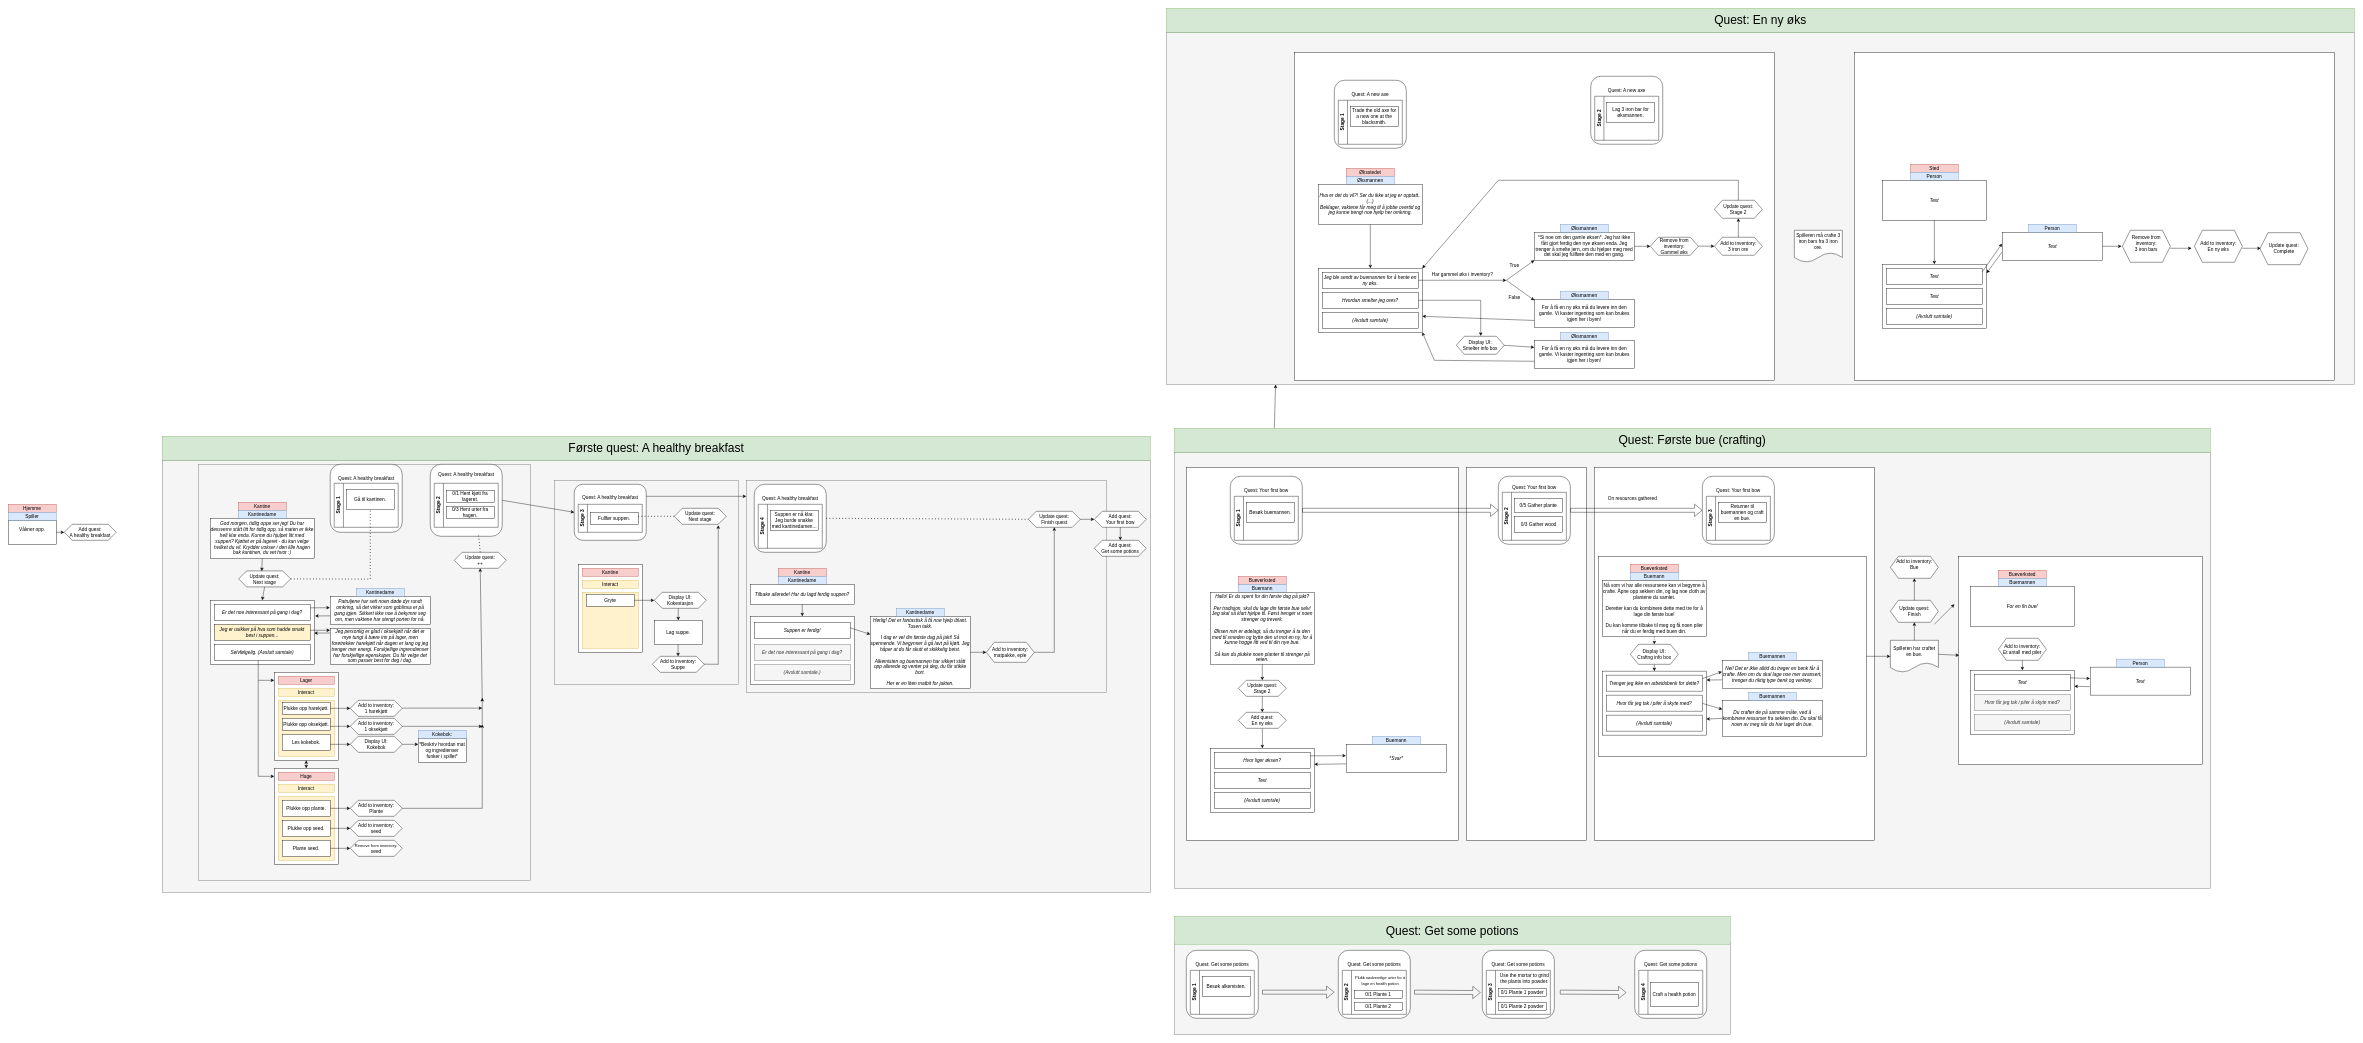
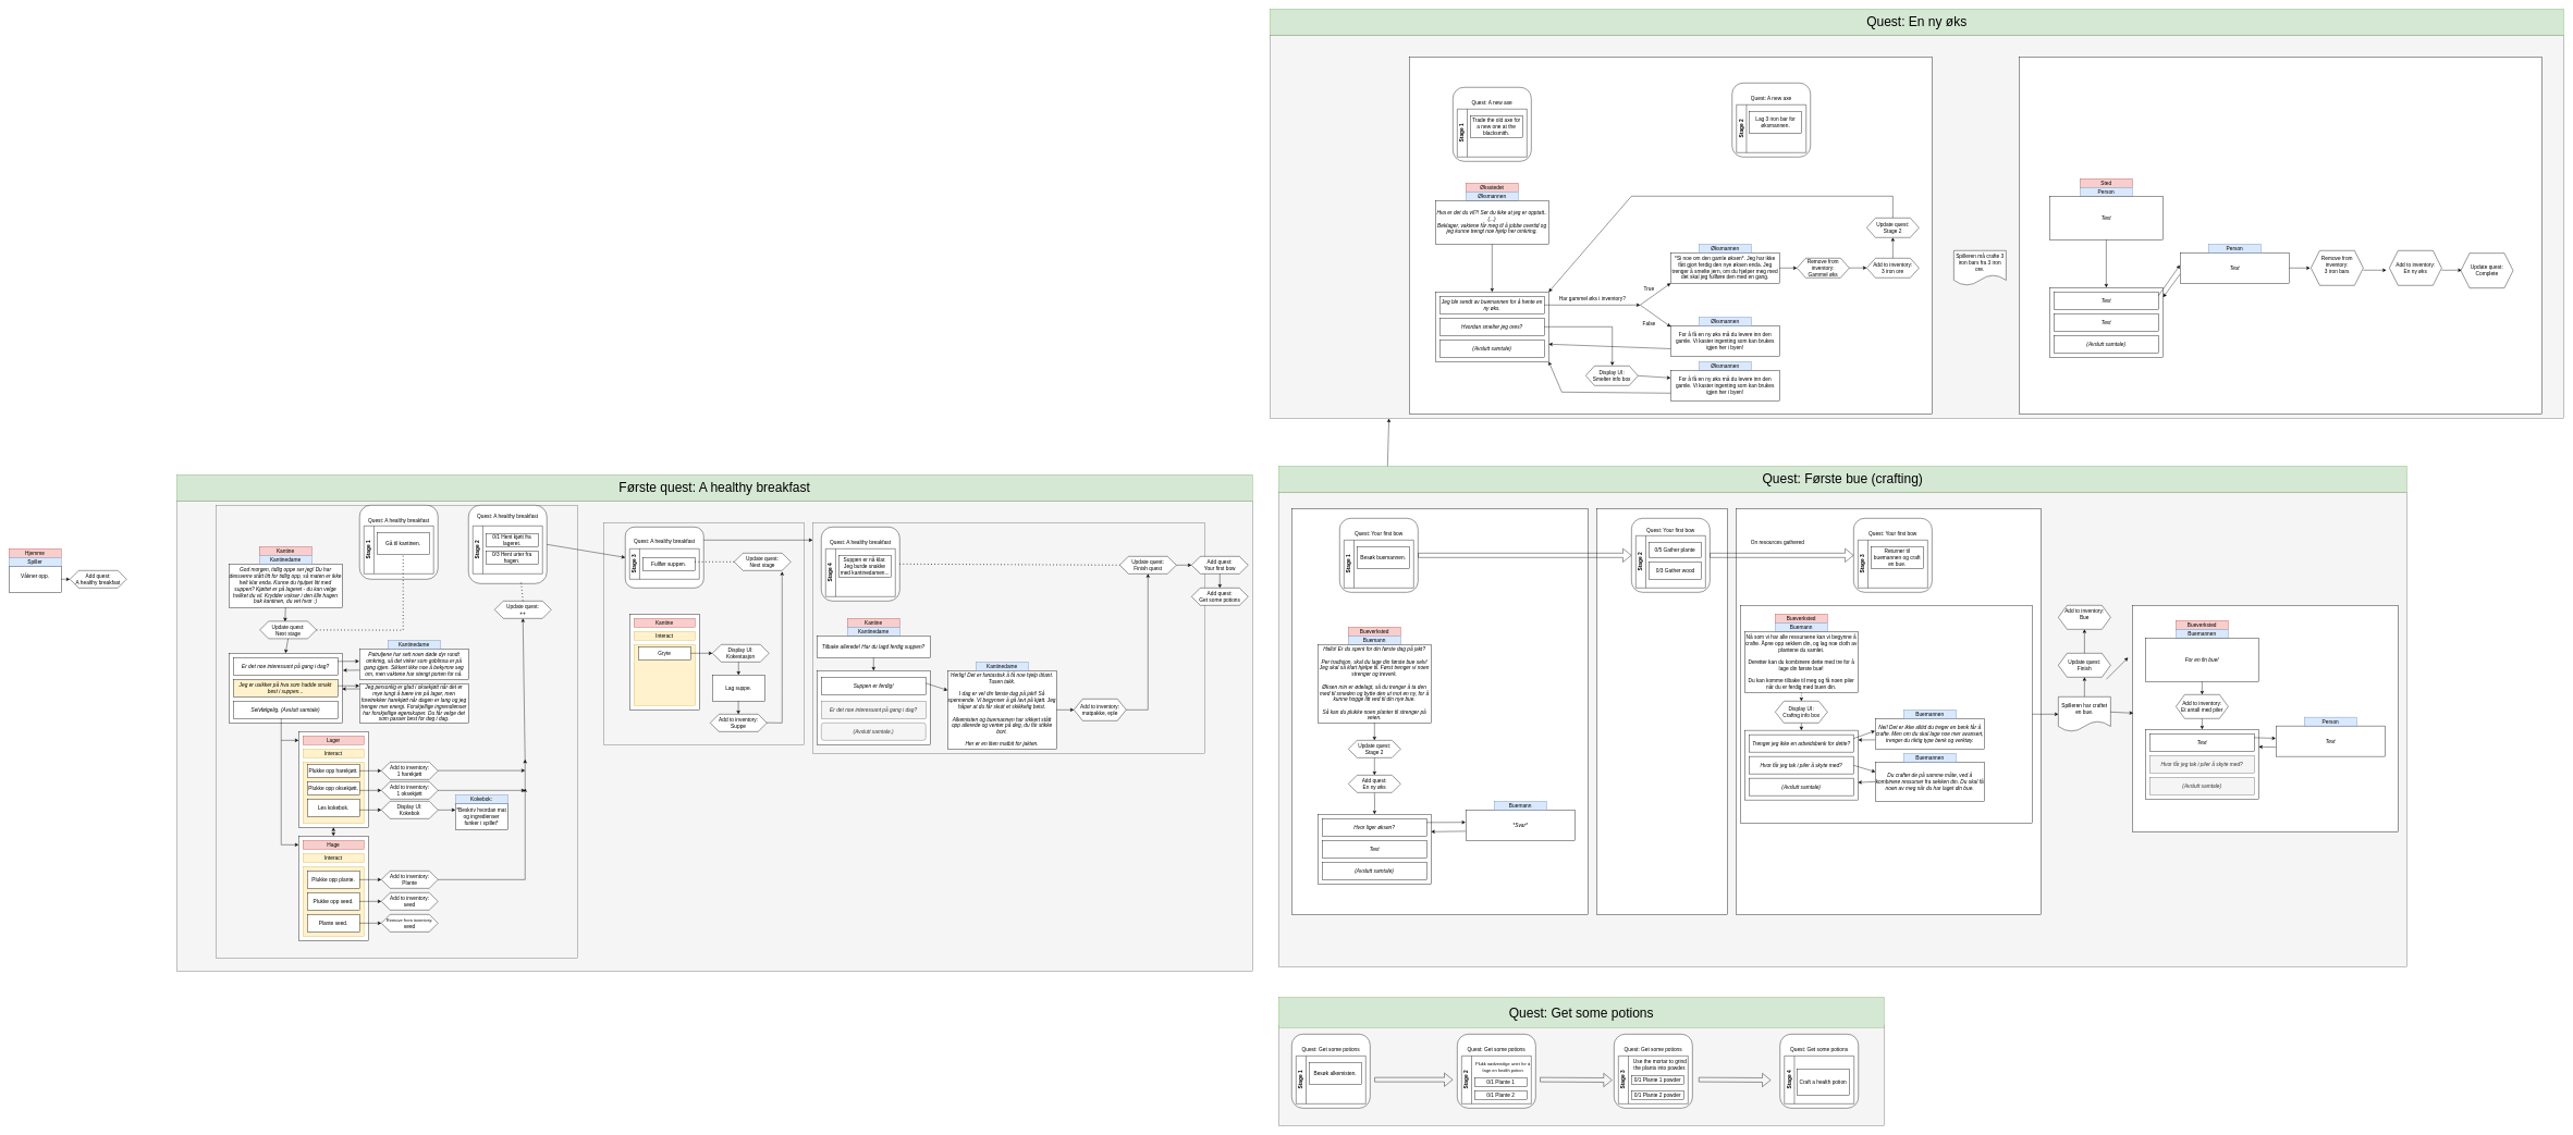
+ <mxCell id="189" value="" style="endArrow=classic;html=1;rounded=0;entryX=0.5;entryY=0;entryDx=0;entryDy=0;" edge="1" source="188" parent="1" target="197"><mxGeometry width="50" height="50" relative="1" as="geometry"><mxPoint x="5035" y="1695" as="sourcePoint" /><mxPoint x="5055" y="1675" as="targetPoint" /></mxGeometry></mxCell>
- <mxCell id="106" value="&lt;i&gt;(Avslutt samtale.)&lt;/i&gt;" style="rounded=0;whiteSpace=wrap;html=1;fillColor=#f5f5f5;fontColor=#333333;strokeColor=#666666;" vertex="1" parent="1"><mxGeometry x="1885" y="1660" width="240" height="40" as="geometry" /></mxCell>
+ <mxCell id="106" value="&lt;i&gt;(Avslutt samtale.)&lt;/i&gt;" style="whiteSpace=wrap;html=1;fillColor=#f5f5f5;fontColor=#333333;strokeColor=#666666;rounded=1;" vertex="1" parent="1"><mxGeometry x="1885" y="1660" width="240" height="40" as="geometry" /></mxCell>
